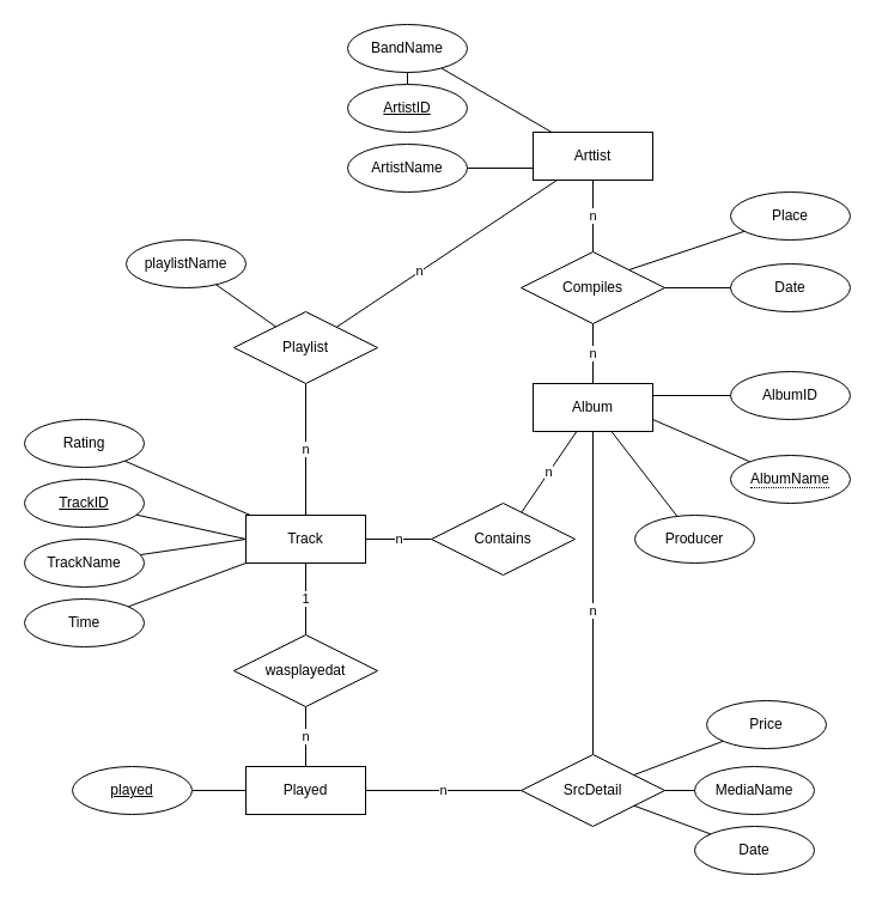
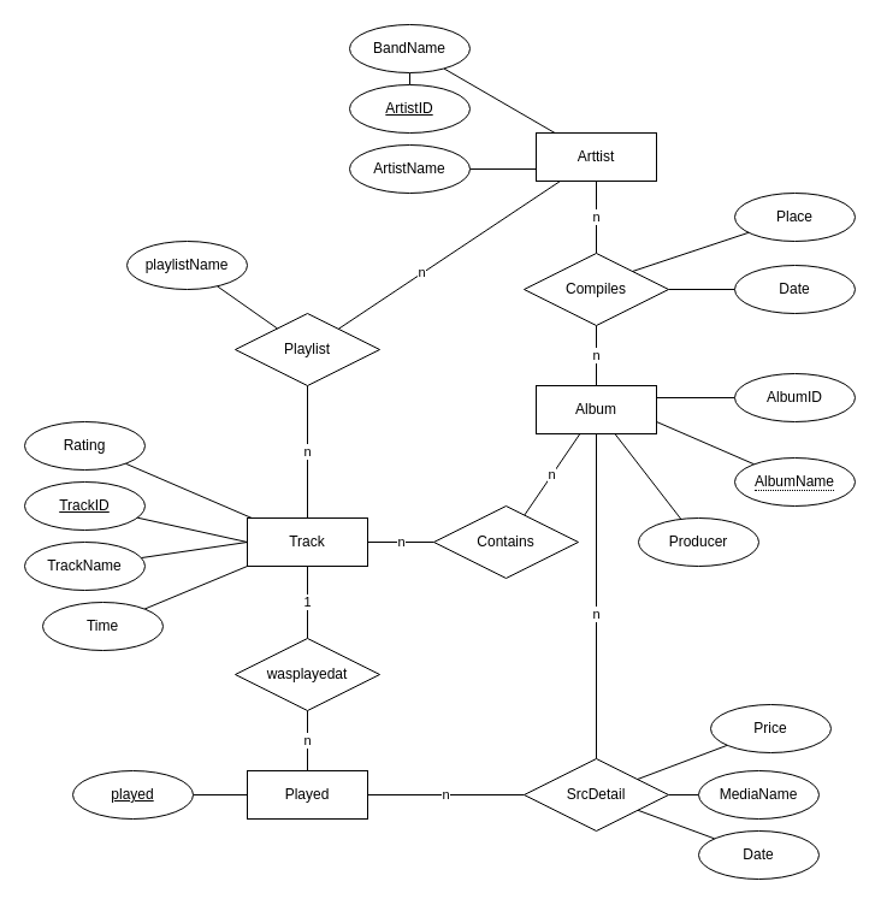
- <mxCell id="21" value="Time" style="ellipse;whiteSpace=wrap;html=1;align=center;" parent="1" vertex="1"><mxGeometry x="20" y="500" width="100" height="40" as="geometry" /></mxCell>
+ <mxCell id="21" value="Time" style="ellipse;whiteSpace=wrap;html=1;align=center;" parent="1" vertex="1"><mxGeometry x="35" y="500" width="100" height="40" as="geometry" /></mxCell>
